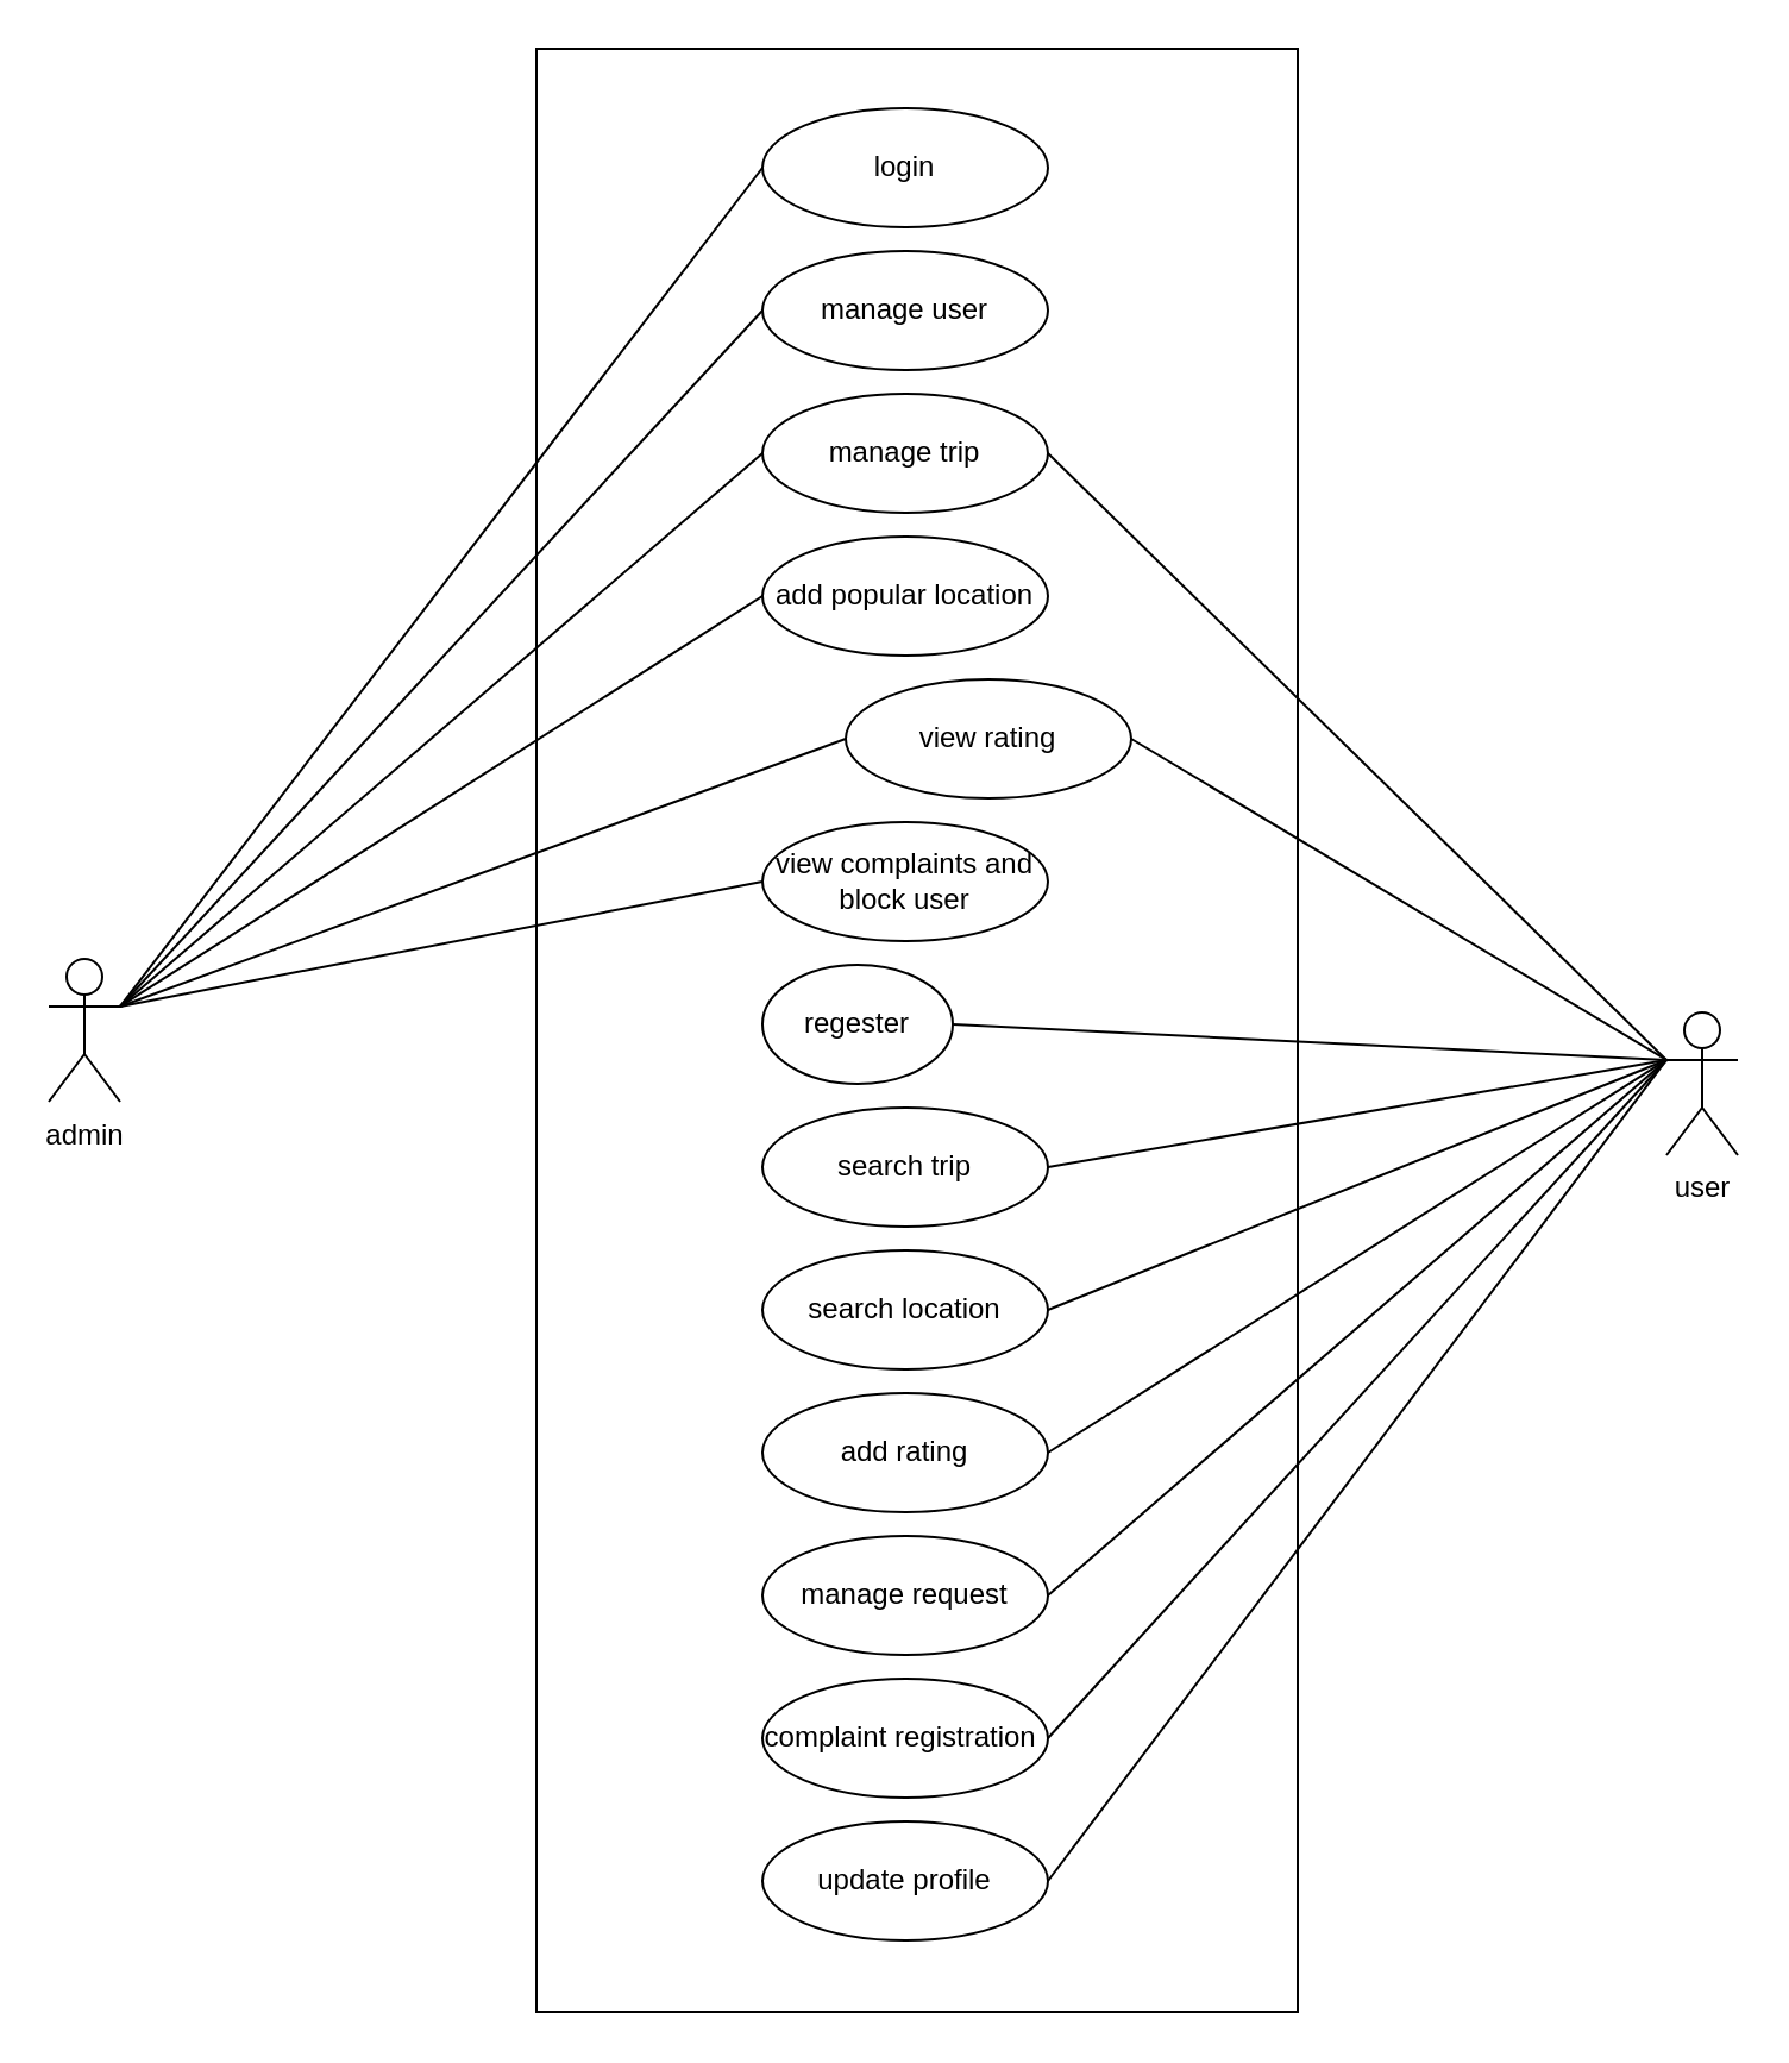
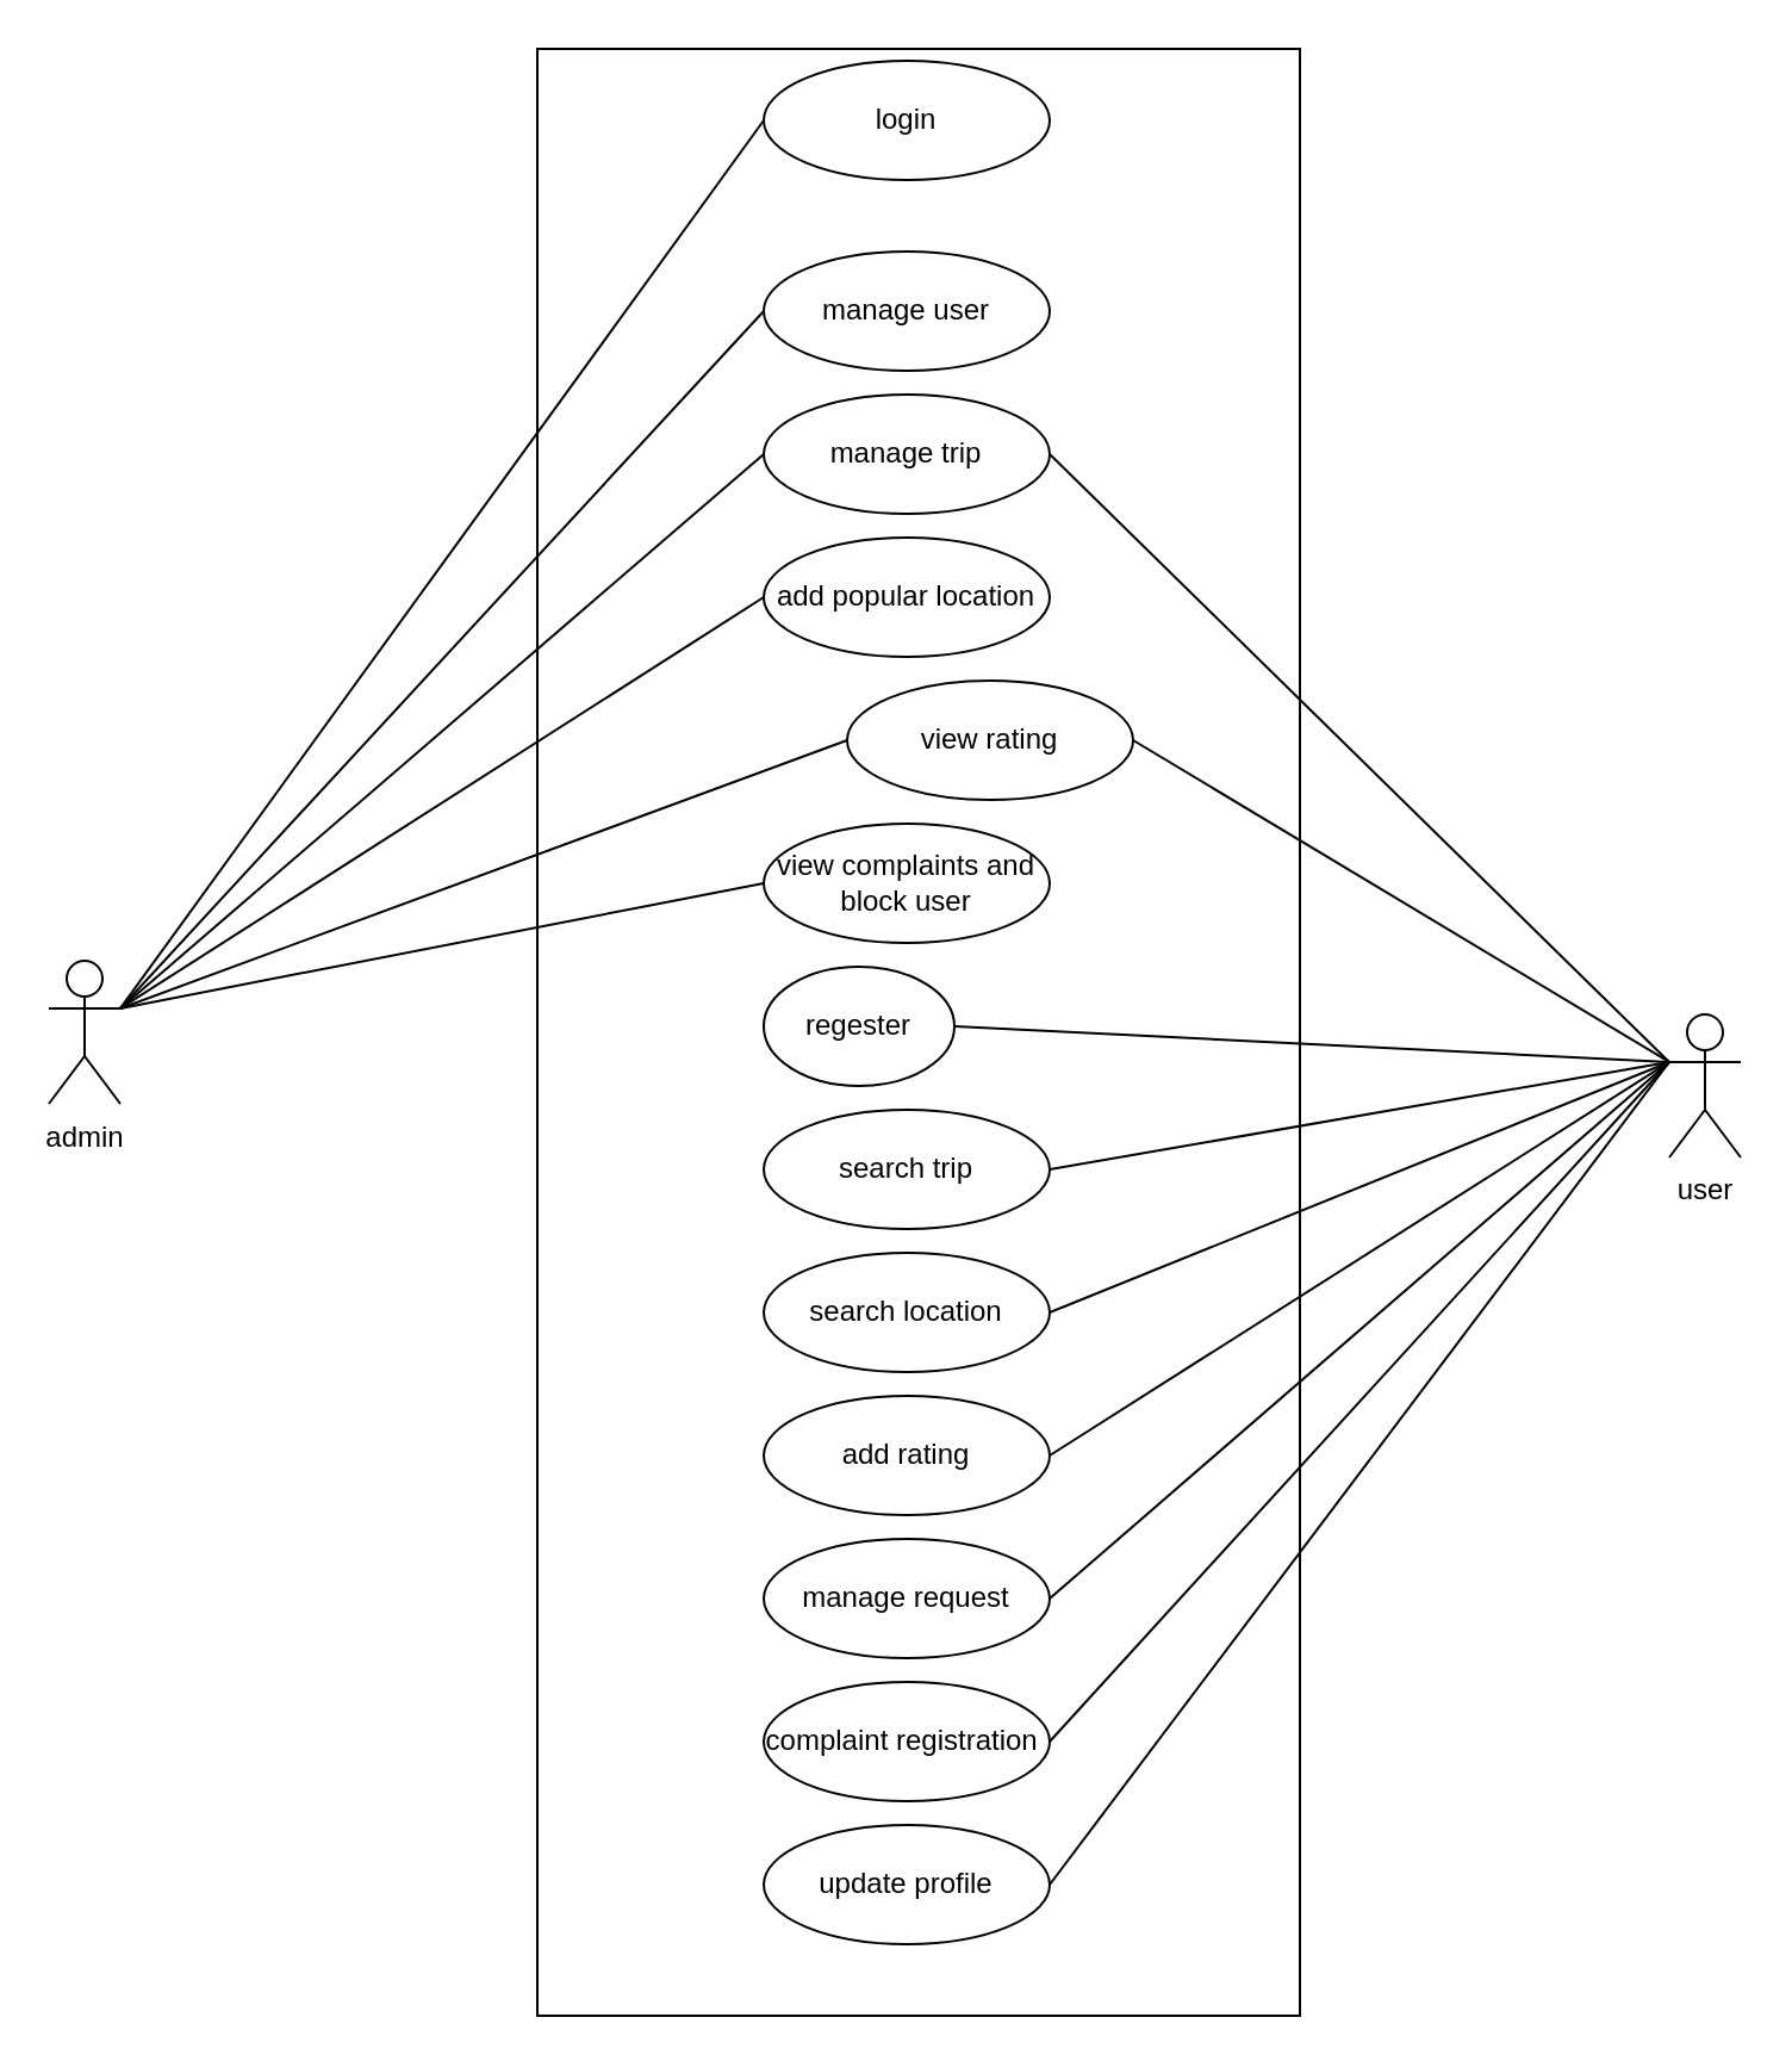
- <mxCell id="5" value="login" style="ellipse;whiteSpace=wrap;html=1;" vertex="1" parent="1"><mxGeometry x="320" y="45" width="120" height="50" as="geometry" /></mxCell>
+ <mxCell id="5" value="login" style="ellipse;whiteSpace=wrap;html=1;" vertex="1" parent="1"><mxGeometry x="320" y="25" width="120" height="50" as="geometry" /></mxCell>
